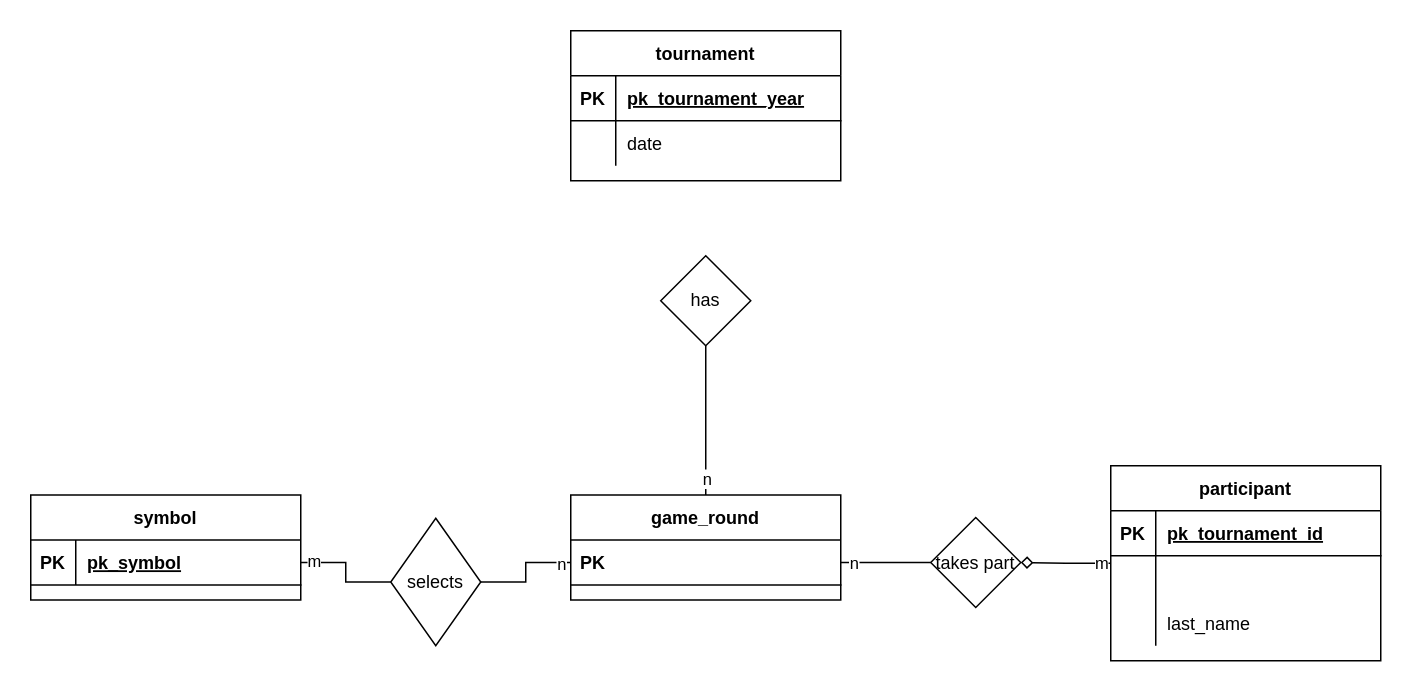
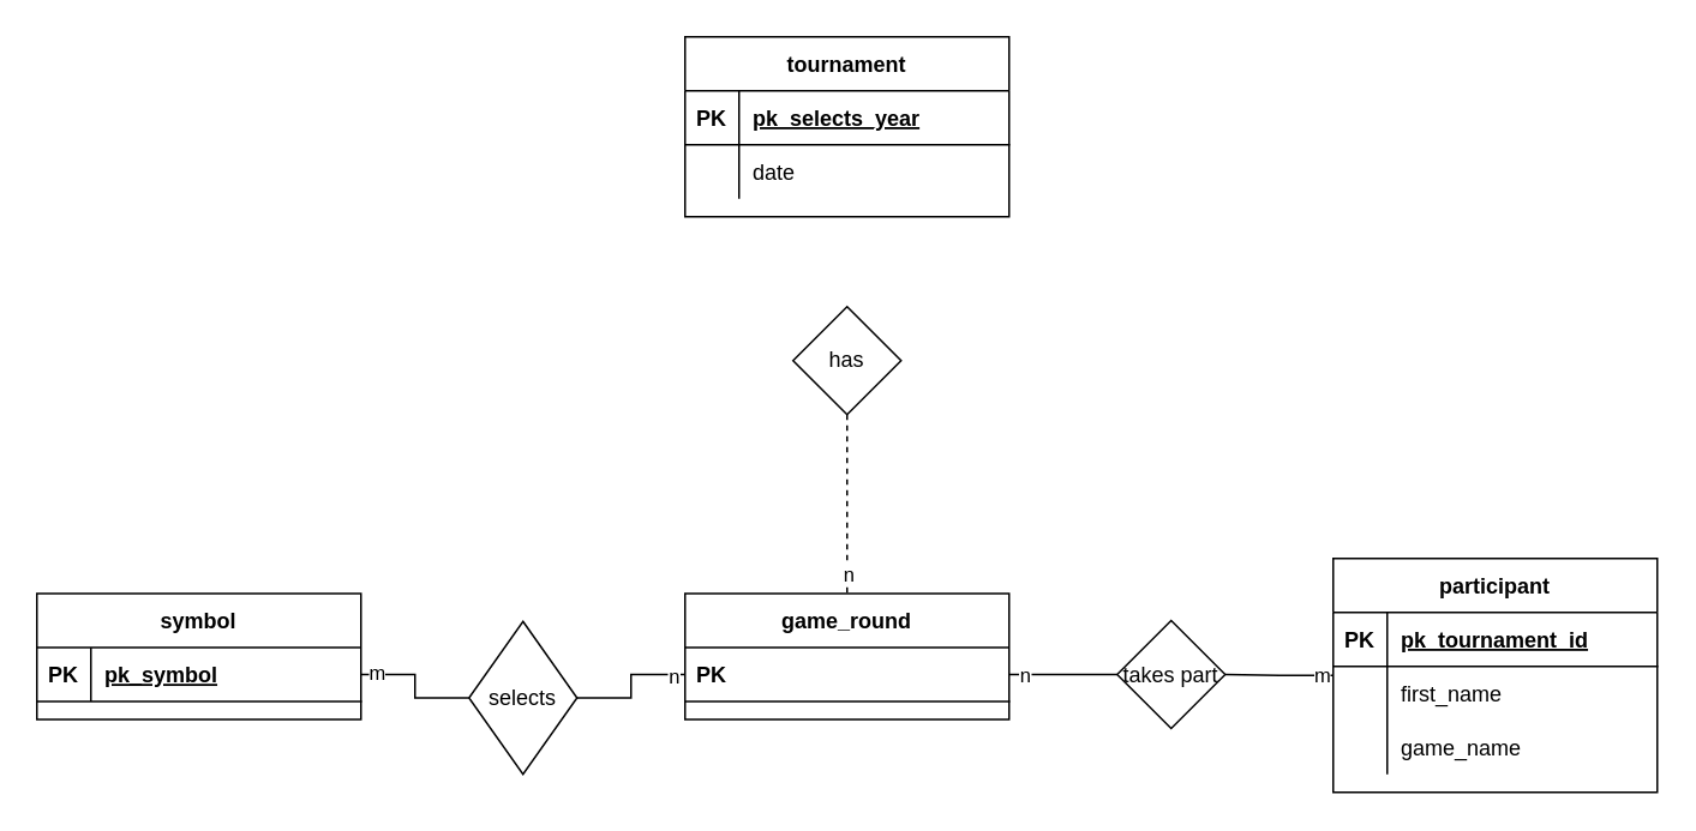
- <mxCell id="10" value="pk_tournament_year" style="shape=partialRectangle;connectable=0;fillColor=none;top=0;left=0;bottom=0;right=0;align=left;spacingLeft=6;fontStyle=5;overflow=hidden;" parent="8" vertex="1"><mxGeometry x="30" width="150" height="30" as="geometry" /></mxCell>
+ <mxCell id="10" value="pk_selects_year" style="shape=partialRectangle;connectable=0;fillColor=none;top=0;left=0;bottom=0;right=0;align=left;spacingLeft=6;fontStyle=5;overflow=hidden;" parent="8" vertex="1"><mxGeometry x="30" width="150" height="30" as="geometry" /></mxCell>
- <mxCell id="14" style="edgeStyle=orthogonalEdgeStyle;rounded=0;orthogonalLoop=1;jettySize=auto;html=1;entryX=0.5;entryY=0;entryDx=0;entryDy=0;endArrow=none;endFill=0;" parent="1" source="16" target="4" edge="1"><mxGeometry relative="1" as="geometry" /></mxCell>
+ <mxCell id="14" style="edgeStyle=orthogonalEdgeStyle;rounded=0;orthogonalLoop=1;jettySize=auto;html=1;entryX=0.5;entryY=0;entryDx=0;entryDy=0;endArrow=none;endFill=0;dashed=1;" parent="1" source="16" target="4" edge="1"><mxGeometry relative="1" as="geometry" /></mxCell>
- <mxCell id="17" style="edgeStyle=orthogonalEdgeStyle;rounded=0;orthogonalLoop=1;jettySize=auto;html=1;entryX=1;entryY=0.5;entryDx=0;entryDy=0;endArrow=diamond;endFill=0;" parent="1" source="19" target="35" edge="1"><mxGeometry relative="1" as="geometry" /></mxCell>
+ <mxCell id="17" style="edgeStyle=orthogonalEdgeStyle;rounded=0;orthogonalLoop=1;jettySize=auto;html=1;entryX=1;entryY=0.5;entryDx=0;entryDy=0;endArrow=none;endFill=0;" parent="1" source="19" target="35" edge="1"><mxGeometry relative="1" as="geometry" /></mxCell>
+ <mxCell id="25" value="first_name" style="shape=partialRectangle;connectable=0;fillColor=none;top=0;left=0;bottom=0;right=0;align=left;spacingLeft=6;overflow=hidden;" parent="23" vertex="1"><mxGeometry x="30" width="150" height="30" as="geometry" /></mxCell>
- <mxCell id="28" value="last_name" style="shape=partialRectangle;connectable=0;fillColor=none;top=0;left=0;bottom=0;right=0;align=left;spacingLeft=6;overflow=hidden;" parent="26" vertex="1"><mxGeometry x="30" width="150" height="30" as="geometry" /></mxCell>
+ <mxCell id="28" value="game_name" style="shape=partialRectangle;connectable=0;fillColor=none;top=0;left=0;bottom=0;right=0;align=left;spacingLeft=6;overflow=hidden;" parent="26" vertex="1"><mxGeometry x="30" width="150" height="30" as="geometry" /></mxCell>
